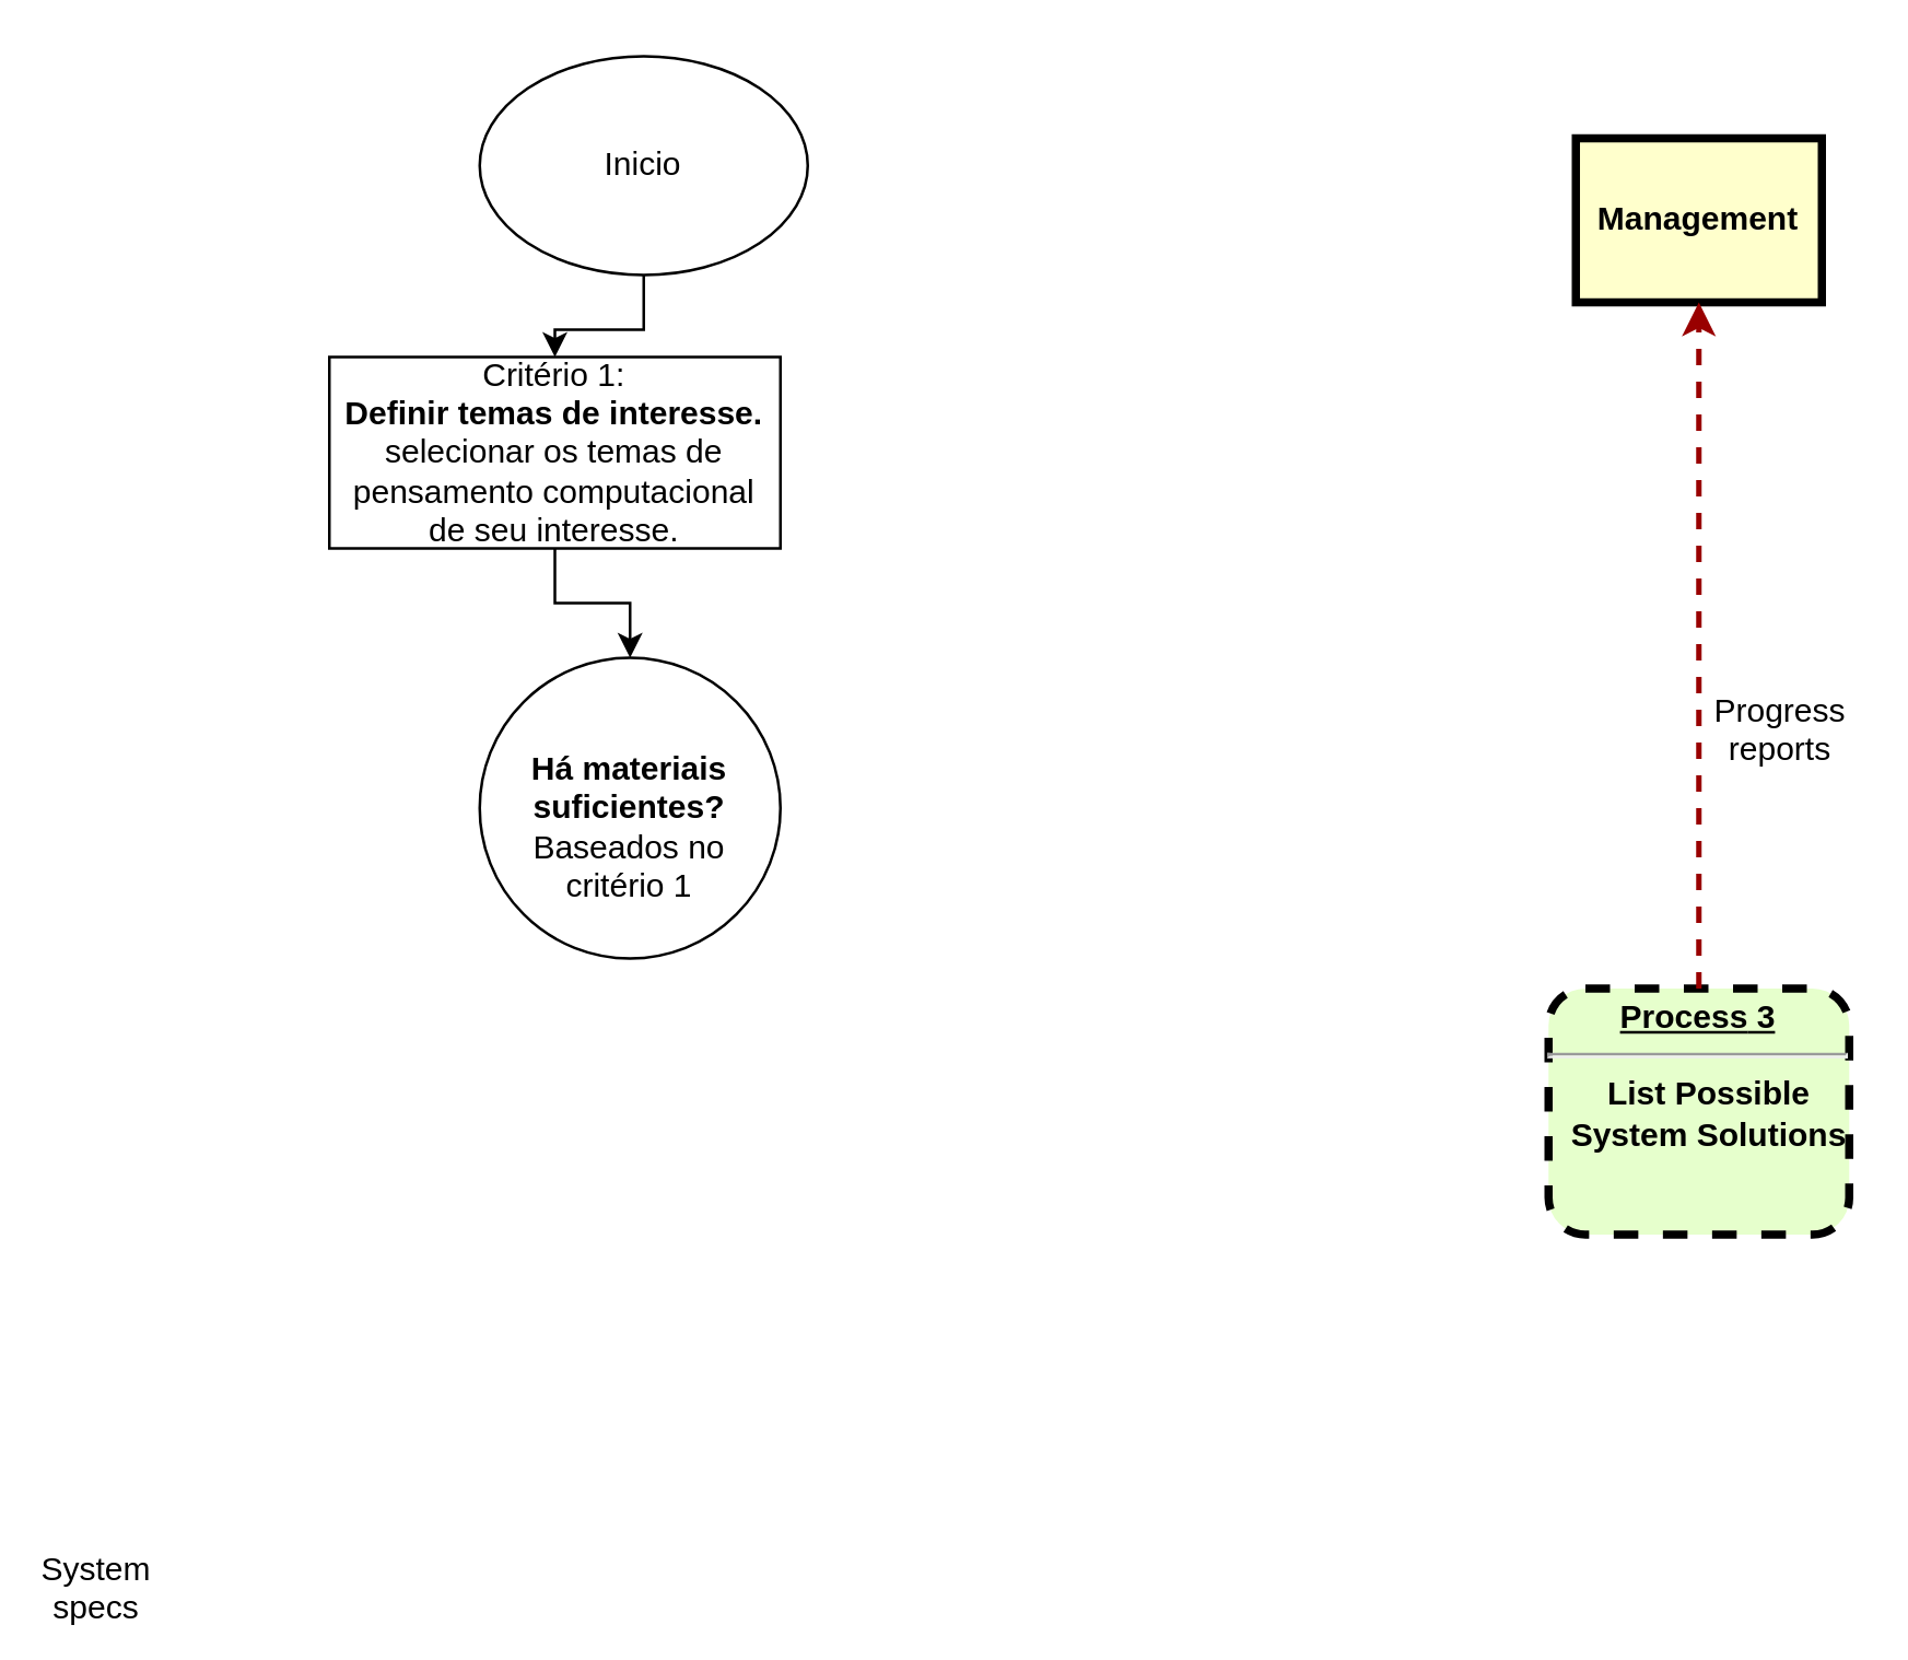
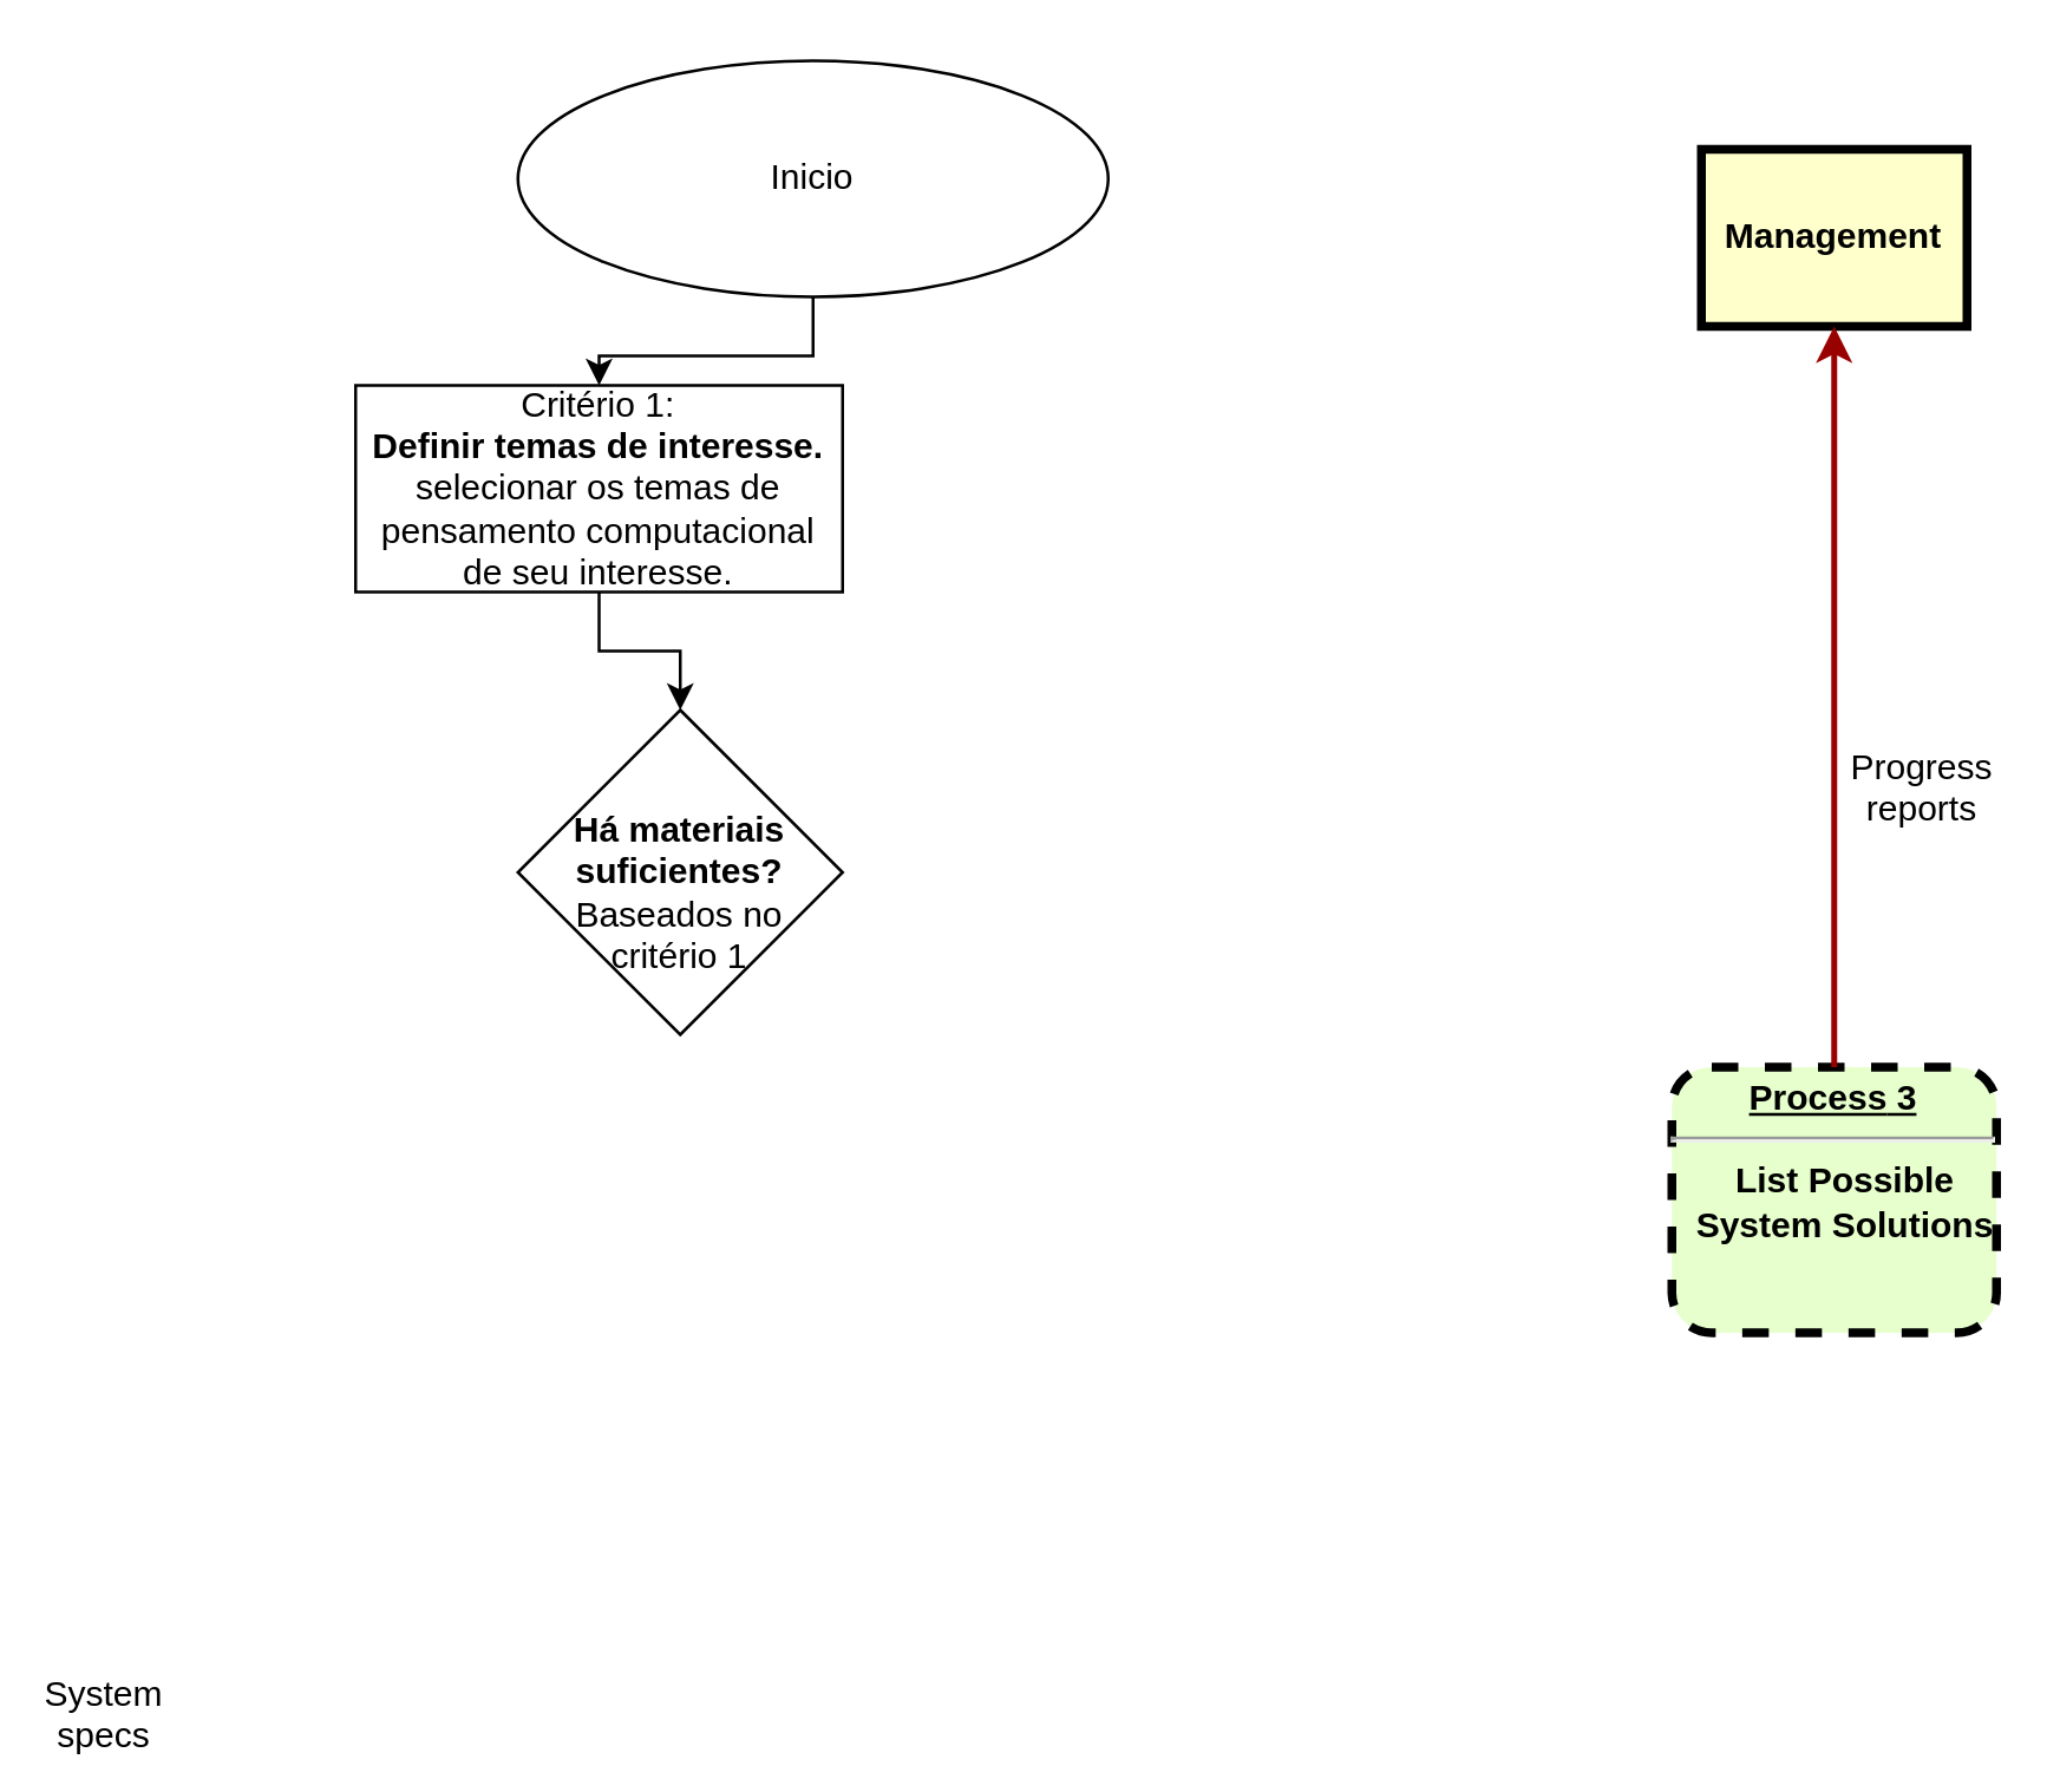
- <mxCell id="8" value="Inicio" style="ellipse;whiteSpace=wrap;html=1;" vertex="1" parent="1"><mxGeometry x="175" y="20" width="120" height="80" as="geometry" /></mxCell>
+ <mxCell id="8" value="Inicio" style="ellipse;whiteSpace=wrap;html=1;" vertex="1" parent="1"><mxGeometry x="175" y="20" width="200" height="80" as="geometry" /></mxCell>
- <mxCell id="11" value="&lt;br&gt;&lt;b&gt;Há materiais suficientes?&lt;/b&gt;&lt;br&gt;Baseados no critério 1" style="ellipse;whiteSpace=wrap;html=1;" vertex="1" parent="1"><mxGeometry x="175" y="240" width="110" height="110" as="geometry" /></mxCell>
+ <mxCell id="11" value="&lt;br&gt;&lt;b&gt;Há materiais suficientes?&lt;/b&gt;&lt;br&gt;Baseados no critério 1" style="rhombus;whiteSpace=wrap;html=1;" vertex="1" parent="1"><mxGeometry x="175" y="240" width="110" height="110" as="geometry" /></mxCell>
- <mxCell id="5" value="" style="edgeStyle=elbowEdgeStyle;elbow=horizontal;strokeColor=#990000;strokeWidth=2;dashed=1;" parent="1" source="2" target="3" edge="1"><mxGeometry width="100" height="100" relative="1" as="geometry"><mxPoint x="545" y="350" as="sourcePoint" /><mxPoint x="645" y="250" as="targetPoint" /></mxGeometry></mxCell>
+ <mxCell id="5" value="" style="edgeStyle=elbowEdgeStyle;elbow=horizontal;strokeColor=#990000;strokeWidth=2" parent="1" source="2" target="3" edge="1"><mxGeometry width="100" height="100" relative="1" as="geometry"><mxPoint x="545" y="350" as="sourcePoint" /><mxPoint x="645" y="250" as="targetPoint" /></mxGeometry></mxCell>
